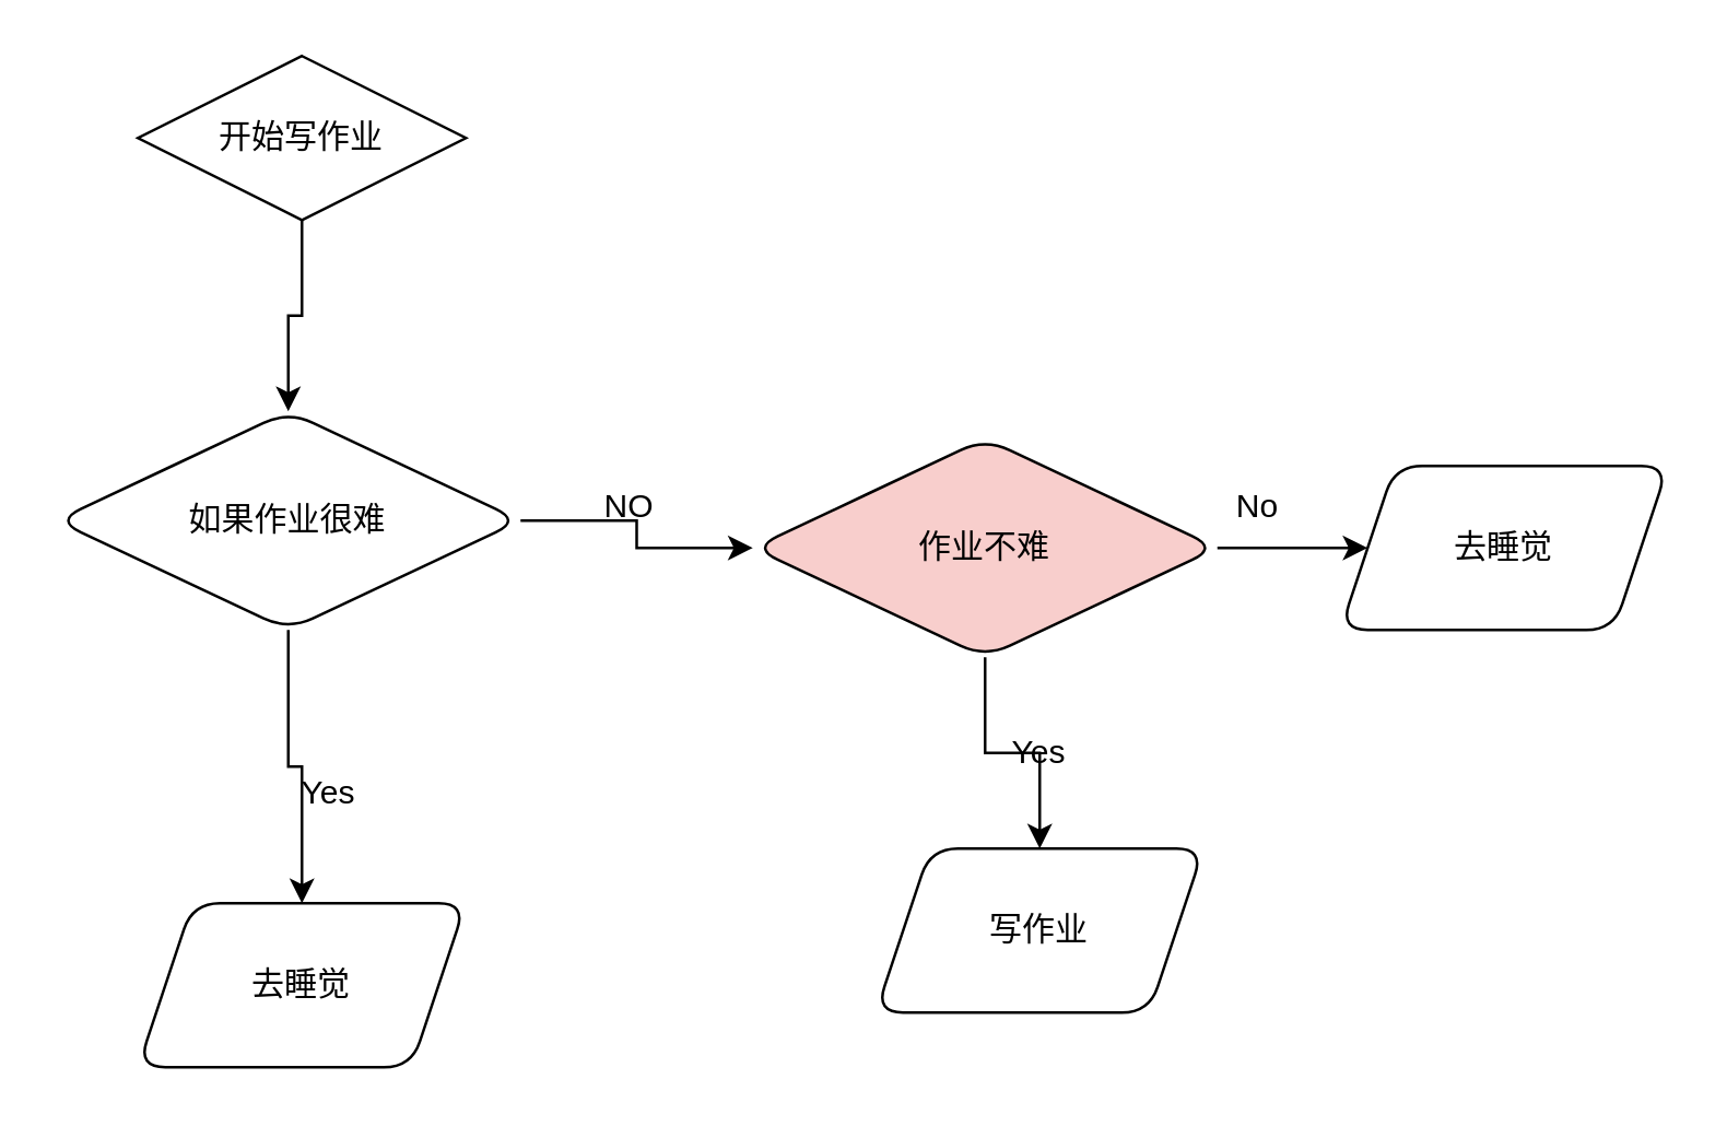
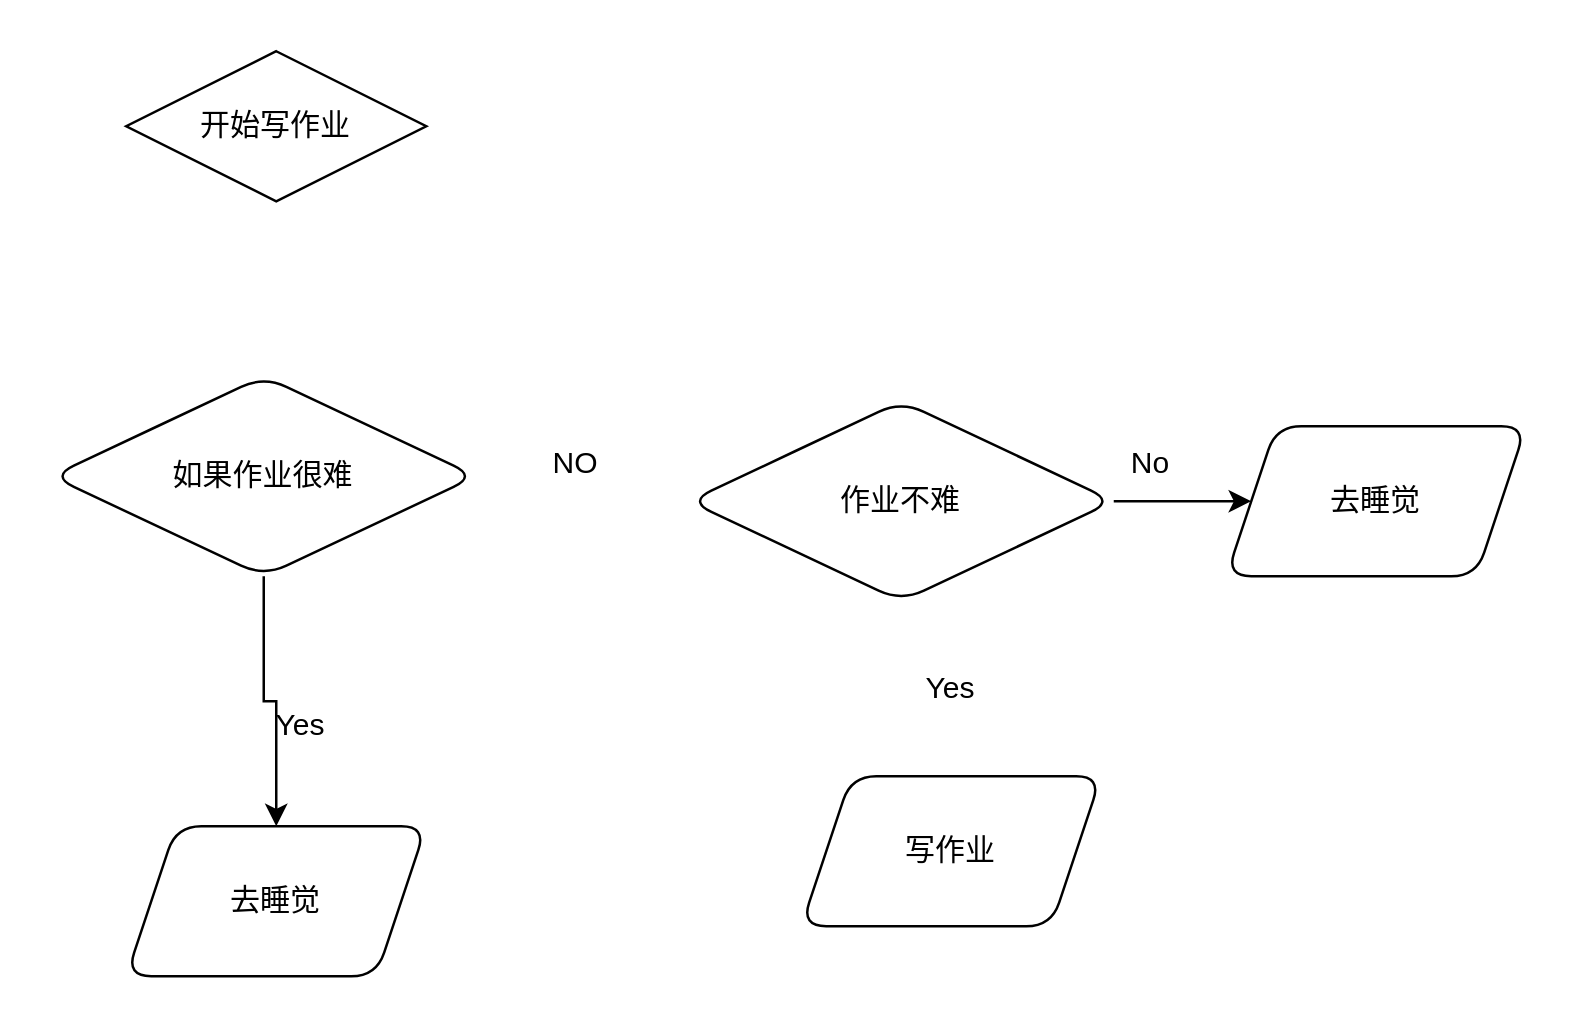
- <mxCell id="2" value="" style="edgeStyle=orthogonalEdgeStyle;rounded=0;orthogonalLoop=1;jettySize=auto;html=1;" edge="1" parent="1" source="3" target="6"><mxGeometry relative="1" as="geometry" /></mxCell>
- <mxCell id="5" value="" style="edgeStyle=orthogonalEdgeStyle;rounded=0;orthogonalLoop=1;jettySize=auto;html=1;" edge="1" parent="1" source="6" target="10"><mxGeometry relative="1" as="geometry" /></mxCell>
- <mxCell id="10" value="作业不难" style="rhombus;whiteSpace=wrap;html=1;rounded=1;fillColor=#f8cecc;" vertex="1" parent="1"><mxGeometry x="275" y="160" width="170" height="80" as="geometry" /></mxCell>
+ <mxCell id="10" value="作业不难" style="rhombus;whiteSpace=wrap;html=1;rounded=1;" vertex="1" parent="1"><mxGeometry x="275" y="160" width="170" height="80" as="geometry" /></mxCell>
- <mxCell id="8" value="" style="edgeStyle=orthogonalEdgeStyle;rounded=0;orthogonalLoop=1;jettySize=auto;html=1;" edge="1" parent="1" source="10" target="13"><mxGeometry relative="1" as="geometry" /></mxCell>
